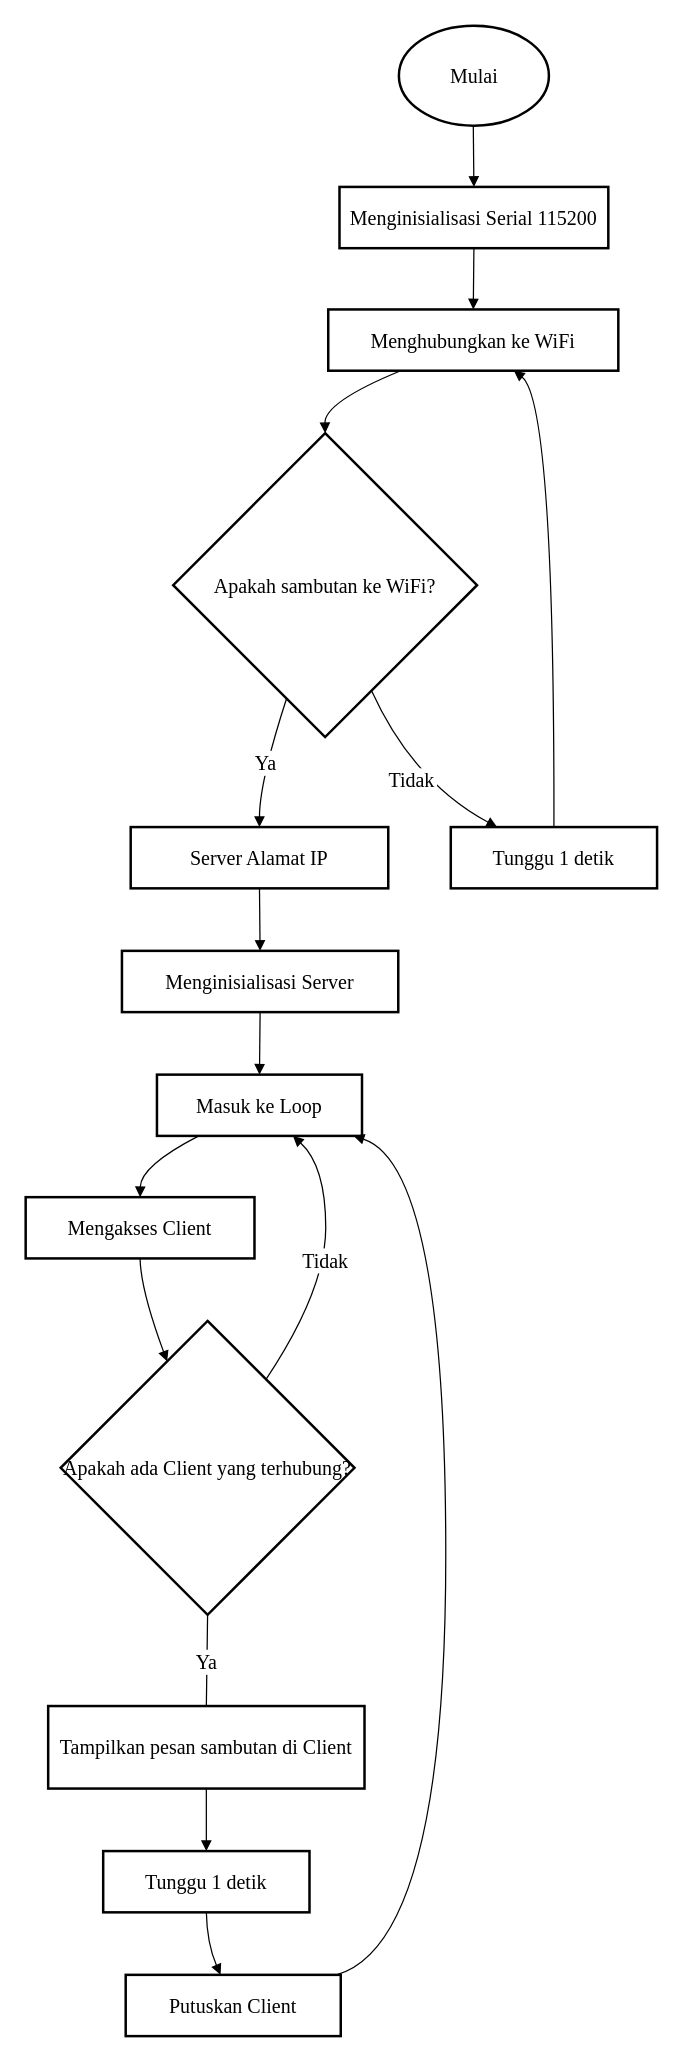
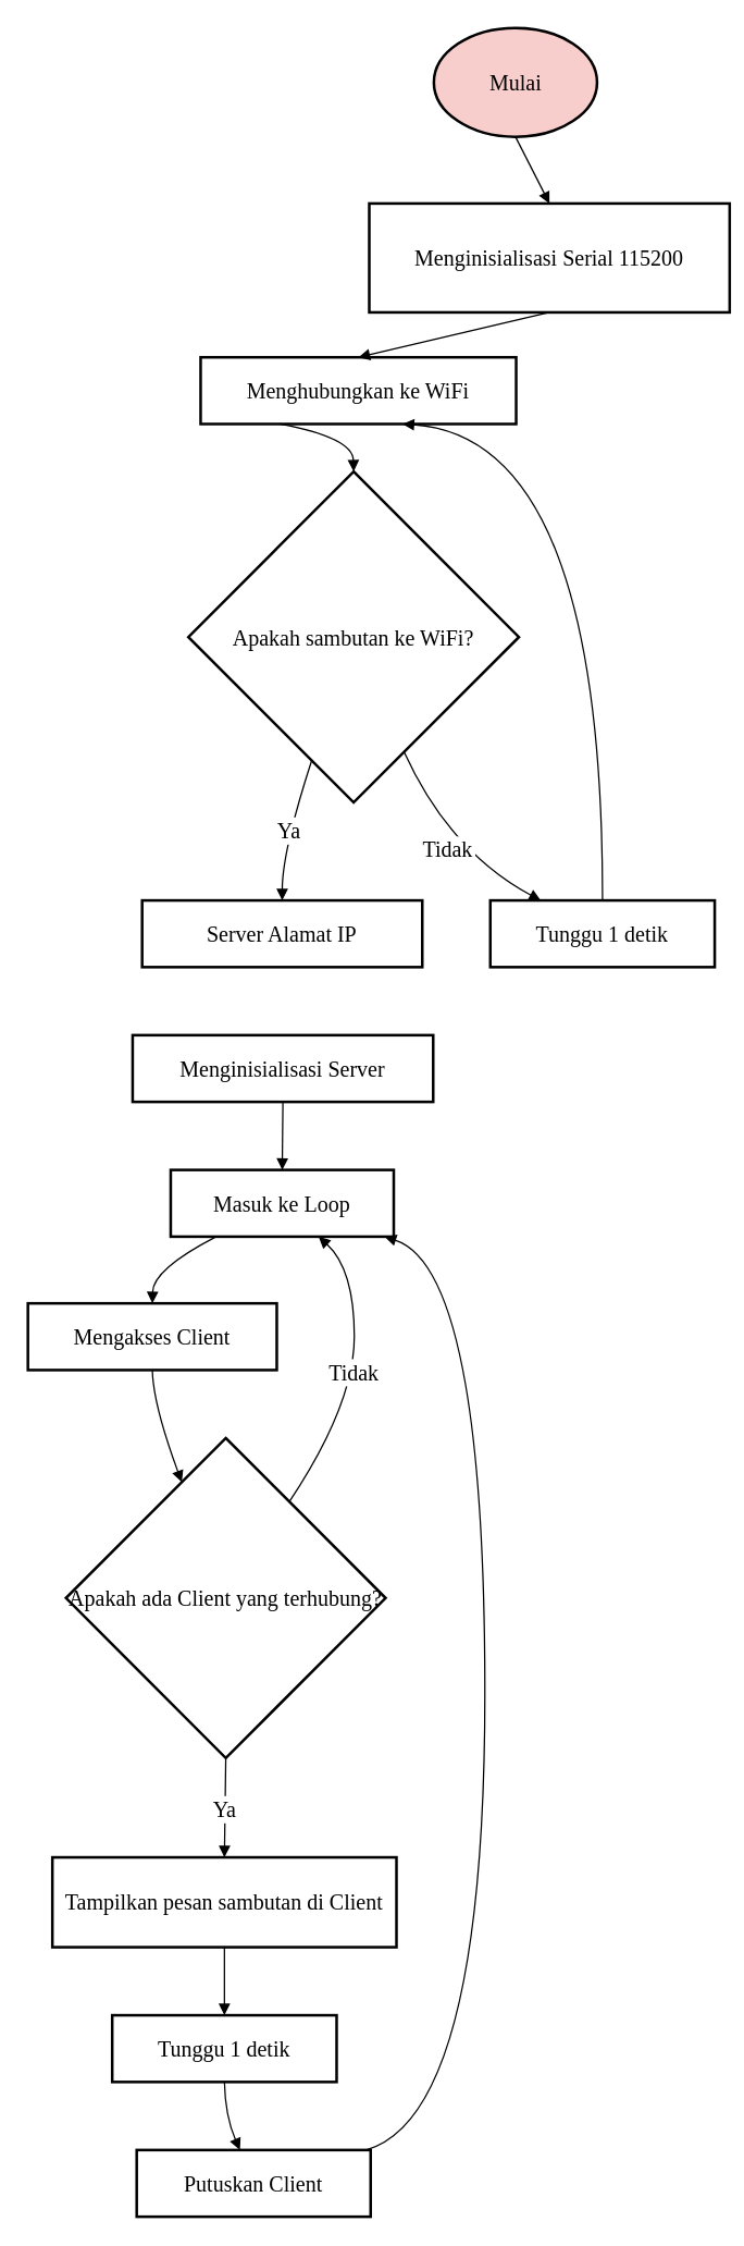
- <mxCell id="29" value="&lt;font style=&quot;font-size: 16px;&quot; face=&quot;Comic Sans MS&quot;&gt;Mulai&lt;/font&gt;" style="ellipse;whiteSpace=wrap;html=1;fontColor=default;strokeWidth=2;" vertex="1" parent="1"><mxGeometry x="318.5" y="20" width="120" height="80" as="geometry" /></mxCell>
+ <mxCell id="29" value="&lt;font style=&quot;font-size: 16px;&quot; face=&quot;Comic Sans MS&quot;&gt;Mulai&lt;/font&gt;" style="ellipse;whiteSpace=wrap;html=1;fontColor=default;strokeWidth=2;fillColor=#f8cecc;" vertex="1" parent="1"><mxGeometry x="318.5" y="20" width="120" height="80" as="geometry" /></mxCell>
- <mxCell id="2" value="Menginisialisasi Serial 115200" style="whiteSpace=wrap;strokeWidth=2;fontFamily=Comic Sans MS;fontSize=16;" vertex="1" parent="1"><mxGeometry x="271" y="149" width="215" height="49" as="geometry" /></mxCell>
+ <mxCell id="2" value="Menginisialisasi Serial 115200" style="whiteSpace=wrap;strokeWidth=2;fontFamily=Comic Sans MS;fontSize=16;" vertex="1" parent="1"><mxGeometry x="271" y="149" width="265" height="80" as="geometry" /></mxCell>
- <mxCell id="3" value="Menghubungkan ke WiFi" style="whiteSpace=wrap;strokeWidth=2;fontFamily=Comic Sans MS;fontSize=16;" vertex="1" parent="1"><mxGeometry x="262" y="247" width="232" height="49" as="geometry" /></mxCell>
+ <mxCell id="3" value="Menghubungkan ke WiFi" style="whiteSpace=wrap;strokeWidth=2;fontFamily=Comic Sans MS;fontSize=16;" vertex="1" parent="1"><mxGeometry x="147" y="262" width="232" height="49" as="geometry" /></mxCell>
- <mxCell id="20" value="" style="curved=1;startArrow=none;endArrow=block;exitX=0.5;exitY=1;entryX=0.5;entryY=0;rounded=0;fontFamily=Comic Sans MS;fontSize=16;" edge="1" parent="1" source="5" target="7"><mxGeometry relative="1" as="geometry"><Array as="points" /></mxGeometry></mxCell>
- <mxCell id="24" value="Ya" style="curved=1;startArrow=none;endArrow=none;exitX=0.5;exitY=1;entryX=0.5;entryY=-0.01;rounded=0;fontFamily=Comic Sans MS;fontSize=16;" edge="1" parent="1" source="10" target="11"><mxGeometry relative="1" as="geometry"><Array as="points" /></mxGeometry></mxCell>
+ <mxCell id="24" value="Ya" style="curved=1;startArrow=none;endArrow=block;exitX=0.5;exitY=1;entryX=0.5;entryY=-0.01;rounded=0;fontFamily=Comic Sans MS;fontSize=16;" edge="1" parent="1" source="10" target="11"><mxGeometry relative="1" as="geometry"><Array as="points" /></mxGeometry></mxCell>
